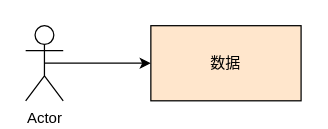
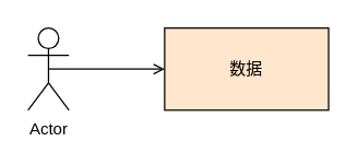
- <mxCell id="2" style="edgeStyle=orthogonalEdgeStyle;rounded=0;orthogonalLoop=1;jettySize=auto;html=1;exitX=0.5;exitY=0.5;exitDx=0;exitDy=0;exitPerimeter=0;entryX=0;entryY=0.5;entryDx=0;entryDy=0;" edge="1" parent="1" source="3" target="4"><mxGeometry relative="1" as="geometry" /></mxCell>
+ <mxCell id="2" style="edgeStyle=orthogonalEdgeStyle;rounded=0;orthogonalLoop=1;jettySize=auto;html=1;exitX=0.5;exitY=0.5;exitDx=0;exitDy=0;exitPerimeter=0;entryX=0;entryY=0.5;entryDx=0;entryDy=0;endArrow=open;" edge="1" parent="1" source="3" target="4"><mxGeometry relative="1" as="geometry" /></mxCell>
